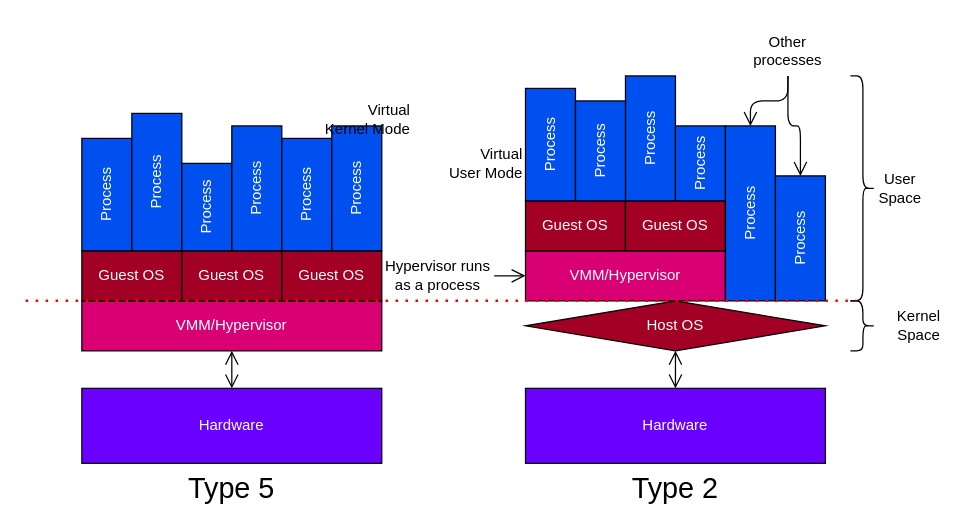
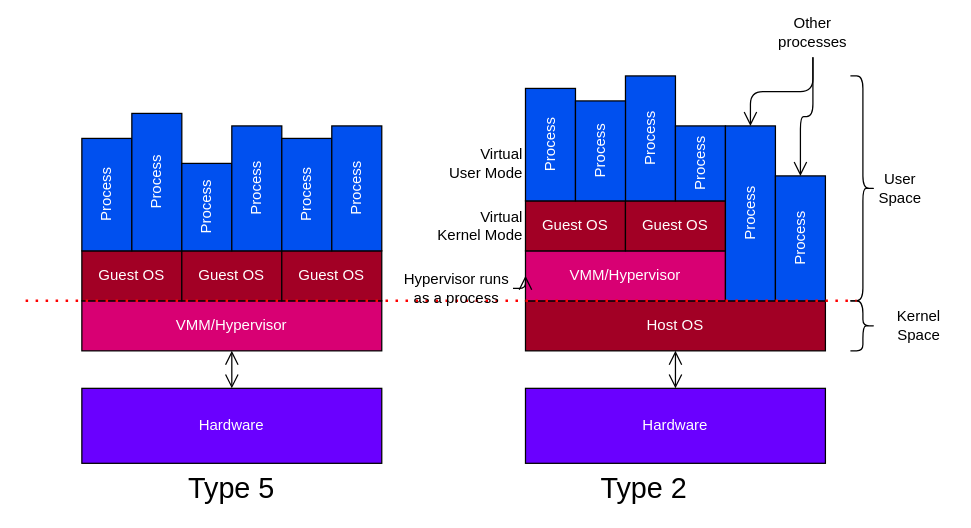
- <mxCell id="33" value="Other processes" style="text;html=1;strokeColor=none;fillColor=none;align=center;verticalAlign=middle;whiteSpace=wrap;rounded=0;" vertex="1" parent="1"><mxGeometry x="610" y="20" width="40" height="40" as="geometry" /></mxCell>
+ <mxCell id="33" value="Other processes" style="text;html=1;strokeColor=none;fillColor=none;align=center;verticalAlign=middle;whiteSpace=wrap;rounded=0;" vertex="1" parent="1"><mxGeometry x="630" y="5" width="40" height="40" as="geometry" /></mxCell>
- <mxCell id="38" value="Virtual&lt;br&gt;Kernel Mode" style="text;html=1;strokeColor=none;fillColor=none;align=right;verticalAlign=middle;whiteSpace=wrap;rounded=0;" vertex="1" parent="1"><mxGeometry x="250" y="80" width="80" height="30" as="geometry" /></mxCell>
+ <mxCell id="38" value="Virtual&lt;br&gt;Kernel Mode" style="text;html=1;strokeColor=none;fillColor=none;align=right;verticalAlign=middle;whiteSpace=wrap;rounded=0;" vertex="1" parent="1"><mxGeometry x="340" y="165" width="80" height="30" as="geometry" /></mxCell>
- <mxCell id="35" value="Hypervisor runs as a process" style="text;html=1;strokeColor=none;fillColor=none;align=center;verticalAlign=middle;whiteSpace=wrap;rounded=0;" vertex="1" parent="1"><mxGeometry x="305" y="205" width="90" height="30" as="geometry" /></mxCell>
+ <mxCell id="35" value="Hypervisor runs as a process" style="text;html=1;strokeColor=none;fillColor=none;align=center;verticalAlign=middle;whiteSpace=wrap;rounded=0;" vertex="1" parent="1"><mxGeometry x="320" y="215" width="90" height="30" as="geometry" /></mxCell>
- <mxCell id="10" value="Host OS" style="rhombus;whiteSpace=wrap;html=1;fillColor=#a20025;fontColor=#ffffff;strokeColor=#000000;" vertex="1" parent="1"><mxGeometry x="420" y="240" width="240" height="40" as="geometry" /></mxCell>
+ <mxCell id="10" value="Host OS" style="rounded=0;whiteSpace=wrap;html=1;fillColor=#a20025;fontColor=#ffffff;strokeColor=#000000;" vertex="1" parent="1"><mxGeometry x="420" y="240" width="240" height="40" as="geometry" /></mxCell>
- <mxCell id="37" value="Type 2" style="text;html=1;strokeColor=none;fillColor=none;align=center;verticalAlign=middle;whiteSpace=wrap;rounded=0;fontSize=23;" vertex="1" parent="1"><mxGeometry x="425" y="380" width="230" height="20" as="geometry" /></mxCell>
+ <mxCell id="37" value="Type 2" style="text;html=1;strokeColor=none;fillColor=none;align=center;verticalAlign=middle;whiteSpace=wrap;rounded=0;fontSize=23;" vertex="1" parent="1"><mxGeometry x="400" y="380" width="230" height="20" as="geometry" /></mxCell>
